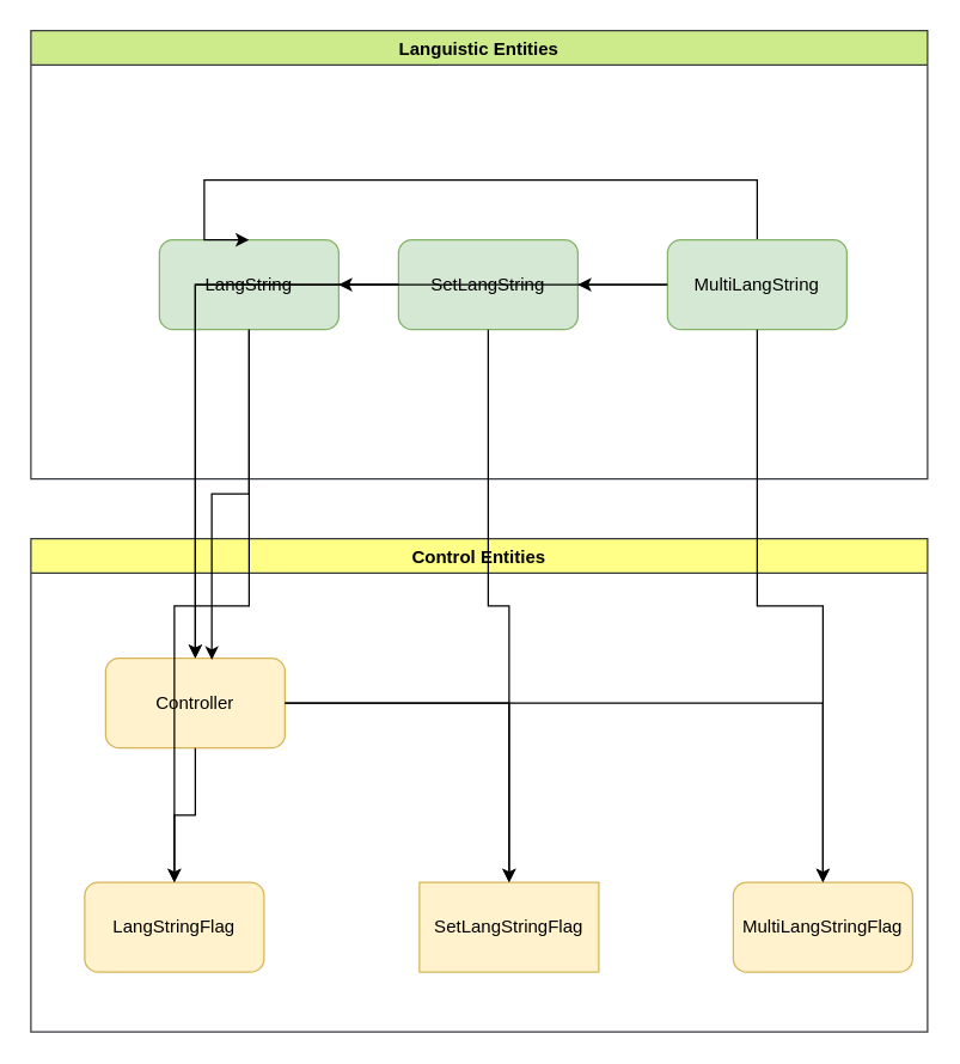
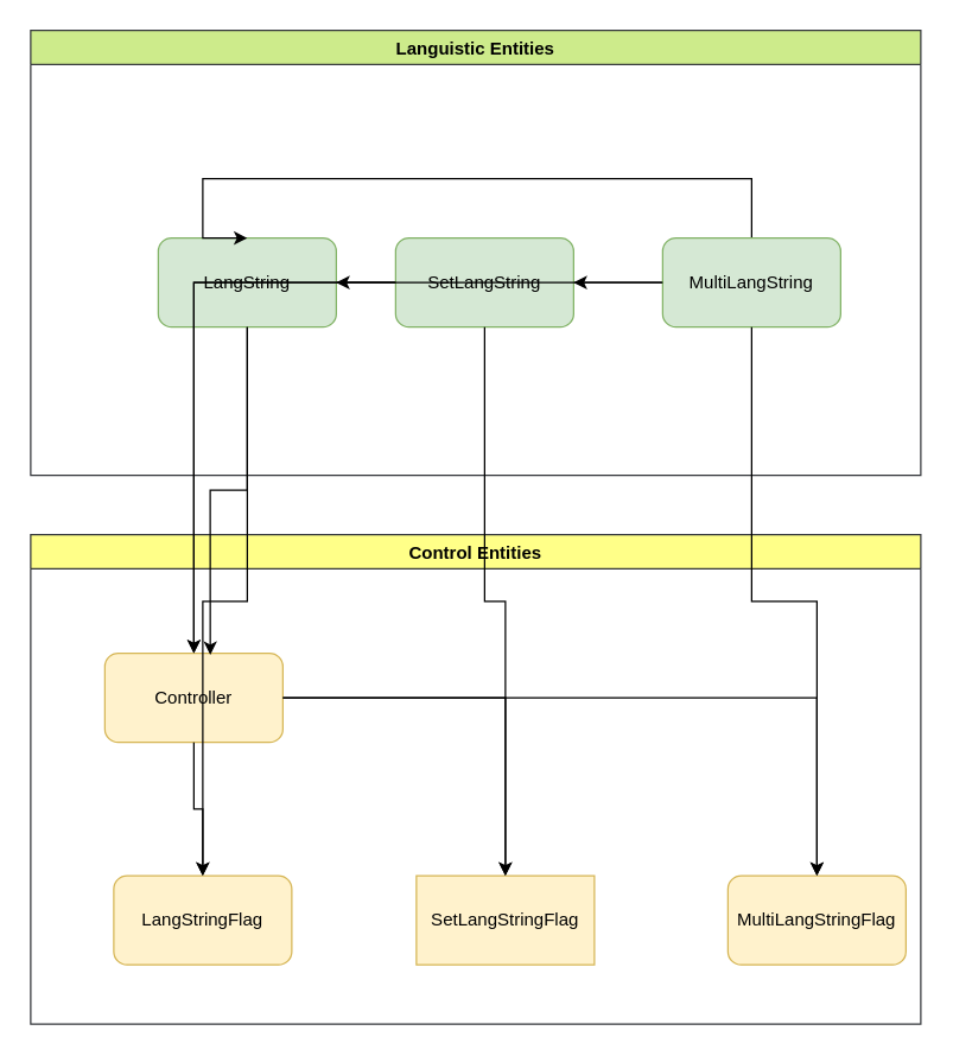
- <mxCell id="11" value="LangStringFlag" style="rounded=1;whiteSpace=wrap;html=1;fillColor=#fff2cc;strokeColor=#d6b656;" vertex="1" parent="1"><mxGeometry x="56" y="590" width="120" height="60" as="geometry" /></mxCell>
+ <mxCell id="11" value="LangStringFlag" style="rounded=1;whiteSpace=wrap;html=1;fillColor=#fff2cc;strokeColor=#d6b656;" vertex="1" parent="1"><mxGeometry x="76" y="590" width="120" height="60" as="geometry" /></mxCell>
